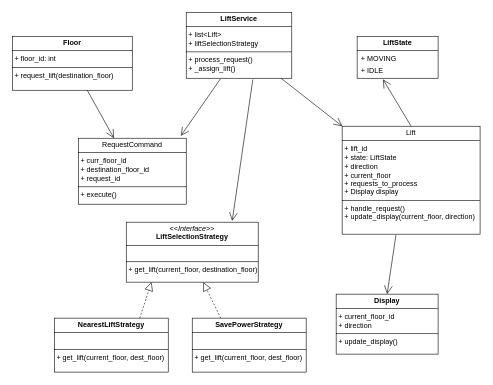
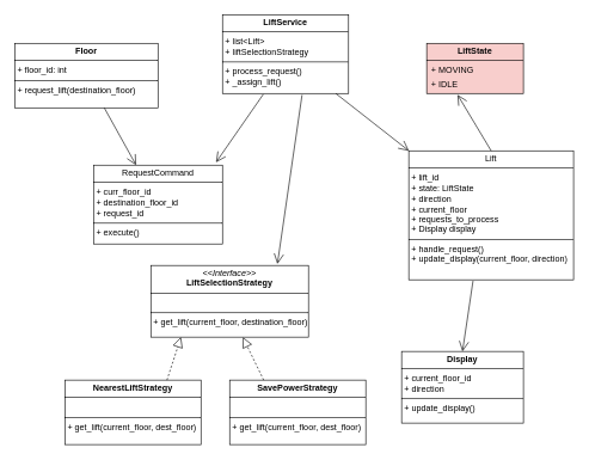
- <mxCell id="15" value="&lt;p style=&quot;margin:0px;margin-top:4px;text-align:center;&quot;&gt;&lt;b style=&quot;background-color: initial;&quot;&gt;LiftState&lt;/b&gt;&lt;/p&gt;&lt;hr size=&quot;1&quot; style=&quot;border-style:solid;&quot;&gt;&lt;div style=&quot;height:2px;&quot;&gt;&amp;nbsp; + MOVING&lt;/div&gt;&lt;div style=&quot;height:2px;&quot;&gt;&amp;nbsp;&lt;/div&gt;&lt;div style=&quot;height:2px;&quot;&gt;&lt;br&gt;&lt;/div&gt;&lt;div style=&quot;height:2px;&quot;&gt;&lt;br&gt;&lt;/div&gt;&lt;div style=&quot;height:2px;&quot;&gt;&lt;br&gt;&lt;/div&gt;&lt;div style=&quot;height:2px;&quot;&gt;&amp;nbsp; &amp;nbsp;&lt;/div&gt;&lt;div style=&quot;height:2px;&quot;&gt;&amp;nbsp; &amp;nbsp;&lt;/div&gt;&lt;div style=&quot;height:2px;&quot;&gt;&lt;br&gt;&lt;/div&gt;&lt;div style=&quot;height:2px;&quot;&gt;&lt;br&gt;&lt;/div&gt;&lt;div style=&quot;height:2px;&quot;&gt;&lt;br&gt;&lt;/div&gt;&lt;div style=&quot;height:2px;&quot;&gt;&amp;nbsp; + IDLE&amp;nbsp;&lt;/div&gt;" style="verticalAlign=top;align=left;overflow=fill;html=1;whiteSpace=wrap;" vertex="1" parent="1"><mxGeometry x="595" y="60" width="135" height="70" as="geometry" /></mxCell>
+ <mxCell id="15" value="&lt;p style=&quot;margin:0px;margin-top:4px;text-align:center;&quot;&gt;&lt;b style=&quot;background-color: initial;&quot;&gt;LiftState&lt;/b&gt;&lt;/p&gt;&lt;hr size=&quot;1&quot; style=&quot;border-style:solid;&quot;&gt;&lt;div style=&quot;height:2px;&quot;&gt;&amp;nbsp; + MOVING&lt;/div&gt;&lt;div style=&quot;height:2px;&quot;&gt;&amp;nbsp;&lt;/div&gt;&lt;div style=&quot;height:2px;&quot;&gt;&lt;br&gt;&lt;/div&gt;&lt;div style=&quot;height:2px;&quot;&gt;&lt;br&gt;&lt;/div&gt;&lt;div style=&quot;height:2px;&quot;&gt;&lt;br&gt;&lt;/div&gt;&lt;div style=&quot;height:2px;&quot;&gt;&amp;nbsp; &amp;nbsp;&lt;/div&gt;&lt;div style=&quot;height:2px;&quot;&gt;&amp;nbsp; &amp;nbsp;&lt;/div&gt;&lt;div style=&quot;height:2px;&quot;&gt;&lt;br&gt;&lt;/div&gt;&lt;div style=&quot;height:2px;&quot;&gt;&lt;br&gt;&lt;/div&gt;&lt;div style=&quot;height:2px;&quot;&gt;&lt;br&gt;&lt;/div&gt;&lt;div style=&quot;height:2px;&quot;&gt;&amp;nbsp; + IDLE&amp;nbsp;&lt;/div&gt;" style="verticalAlign=top;align=left;overflow=fill;html=1;whiteSpace=wrap;fillColor=#f8cecc;" vertex="1" parent="1"><mxGeometry x="595" y="60" width="135" height="70" as="geometry" /></mxCell>
